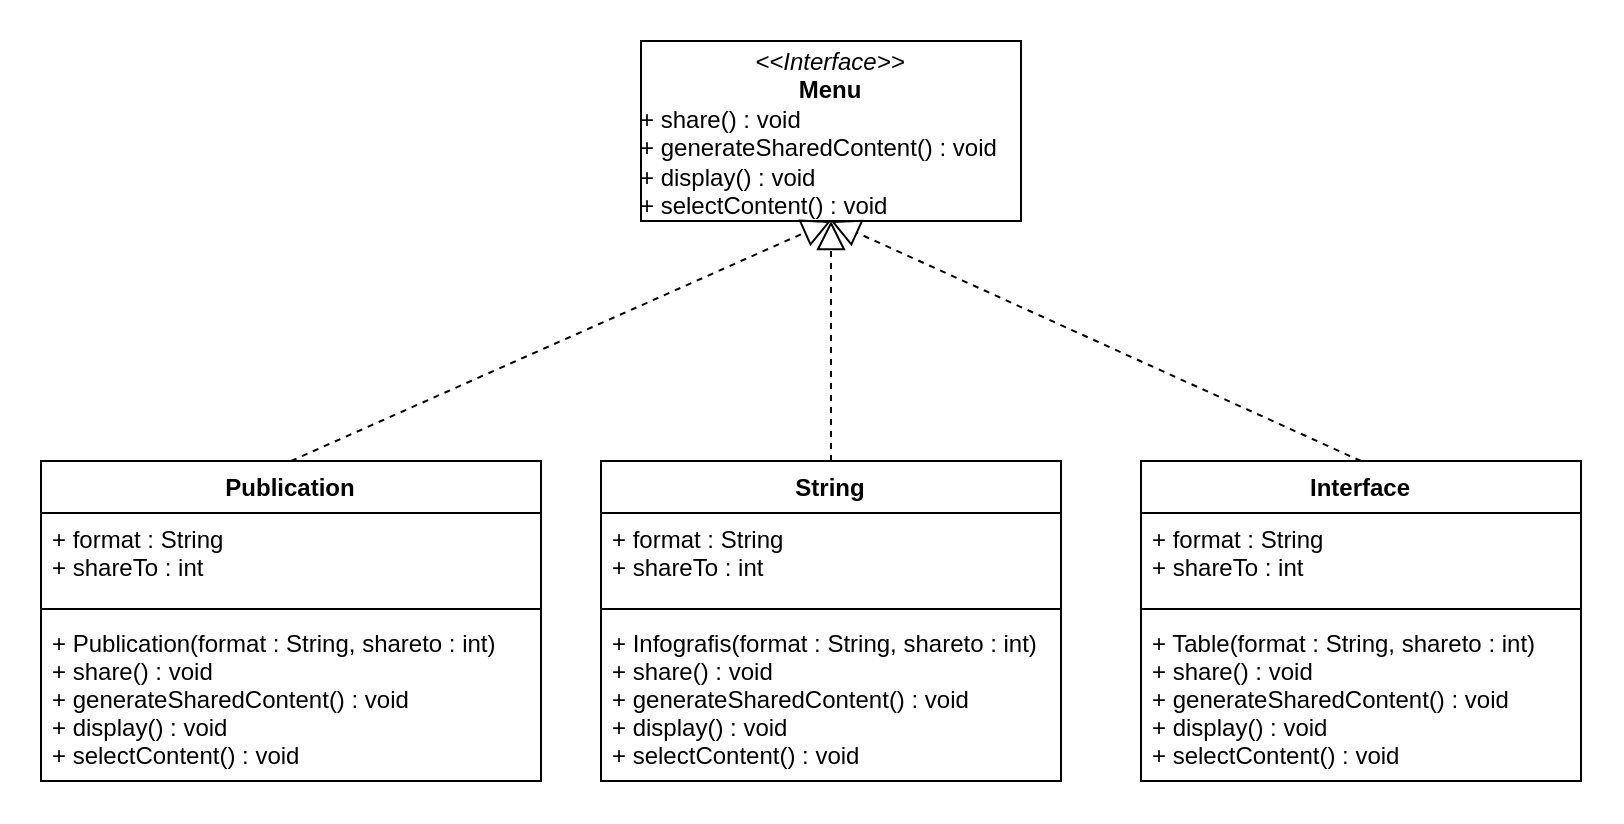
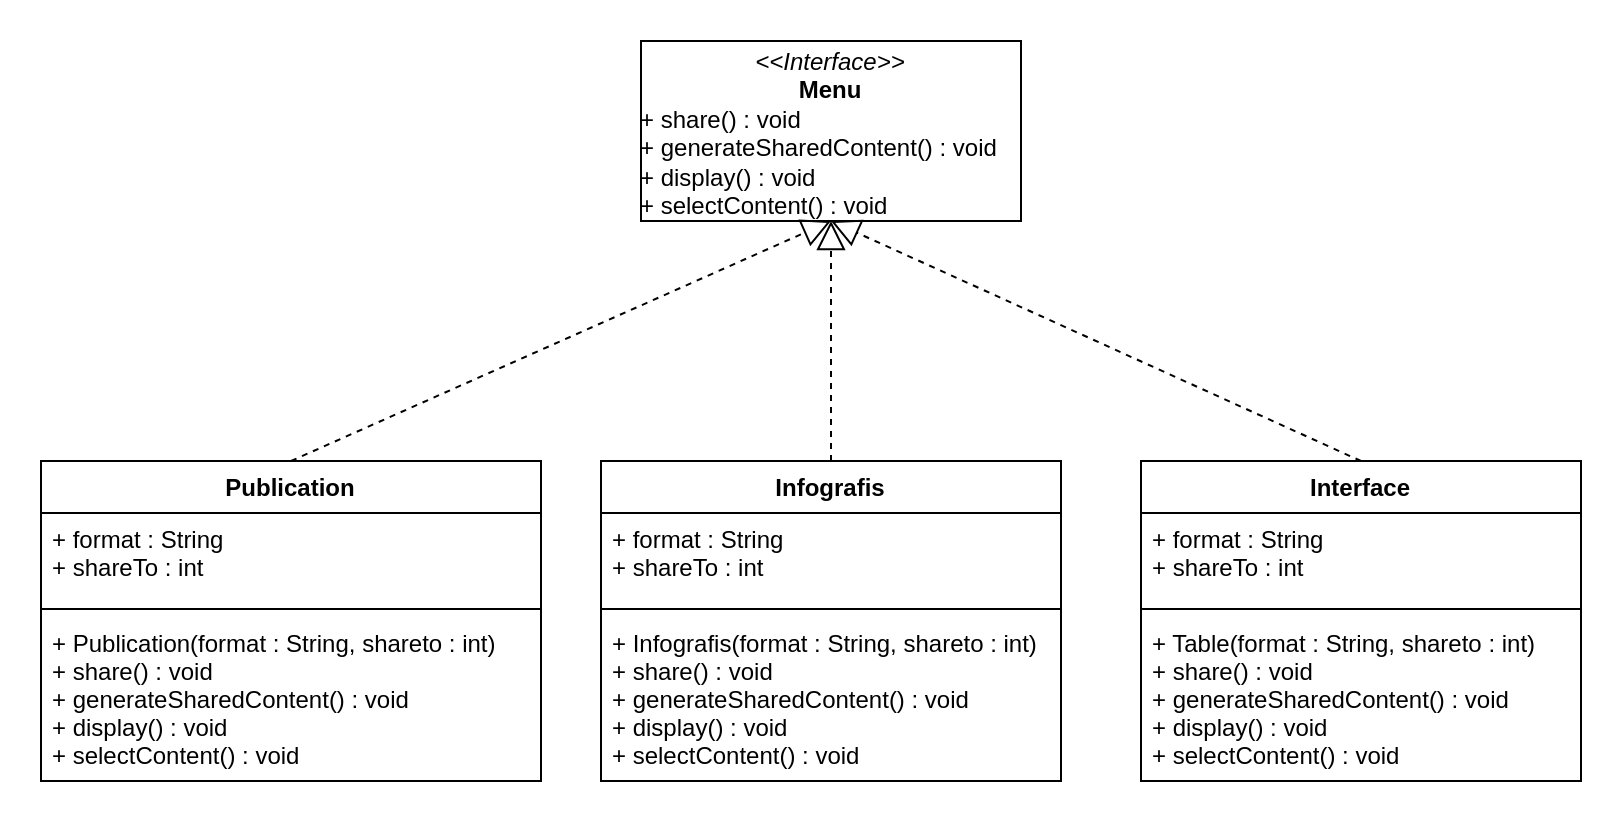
- <mxCell id="8" value="String" style="swimlane;fontStyle=1;align=center;verticalAlign=top;childLayout=stackLayout;horizontal=1;startSize=26;horizontalStack=0;resizeParent=1;resizeParentMax=0;resizeLast=0;collapsible=1;marginBottom=0;" vertex="1" parent="1"><mxGeometry x="300" y="230" width="230" height="160" as="geometry" /></mxCell>
+ <mxCell id="8" value="Infografis" style="swimlane;fontStyle=1;align=center;verticalAlign=top;childLayout=stackLayout;horizontal=1;startSize=26;horizontalStack=0;resizeParent=1;resizeParentMax=0;resizeLast=0;collapsible=1;marginBottom=0;" vertex="1" parent="1"><mxGeometry x="300" y="230" width="230" height="160" as="geometry" /></mxCell>
